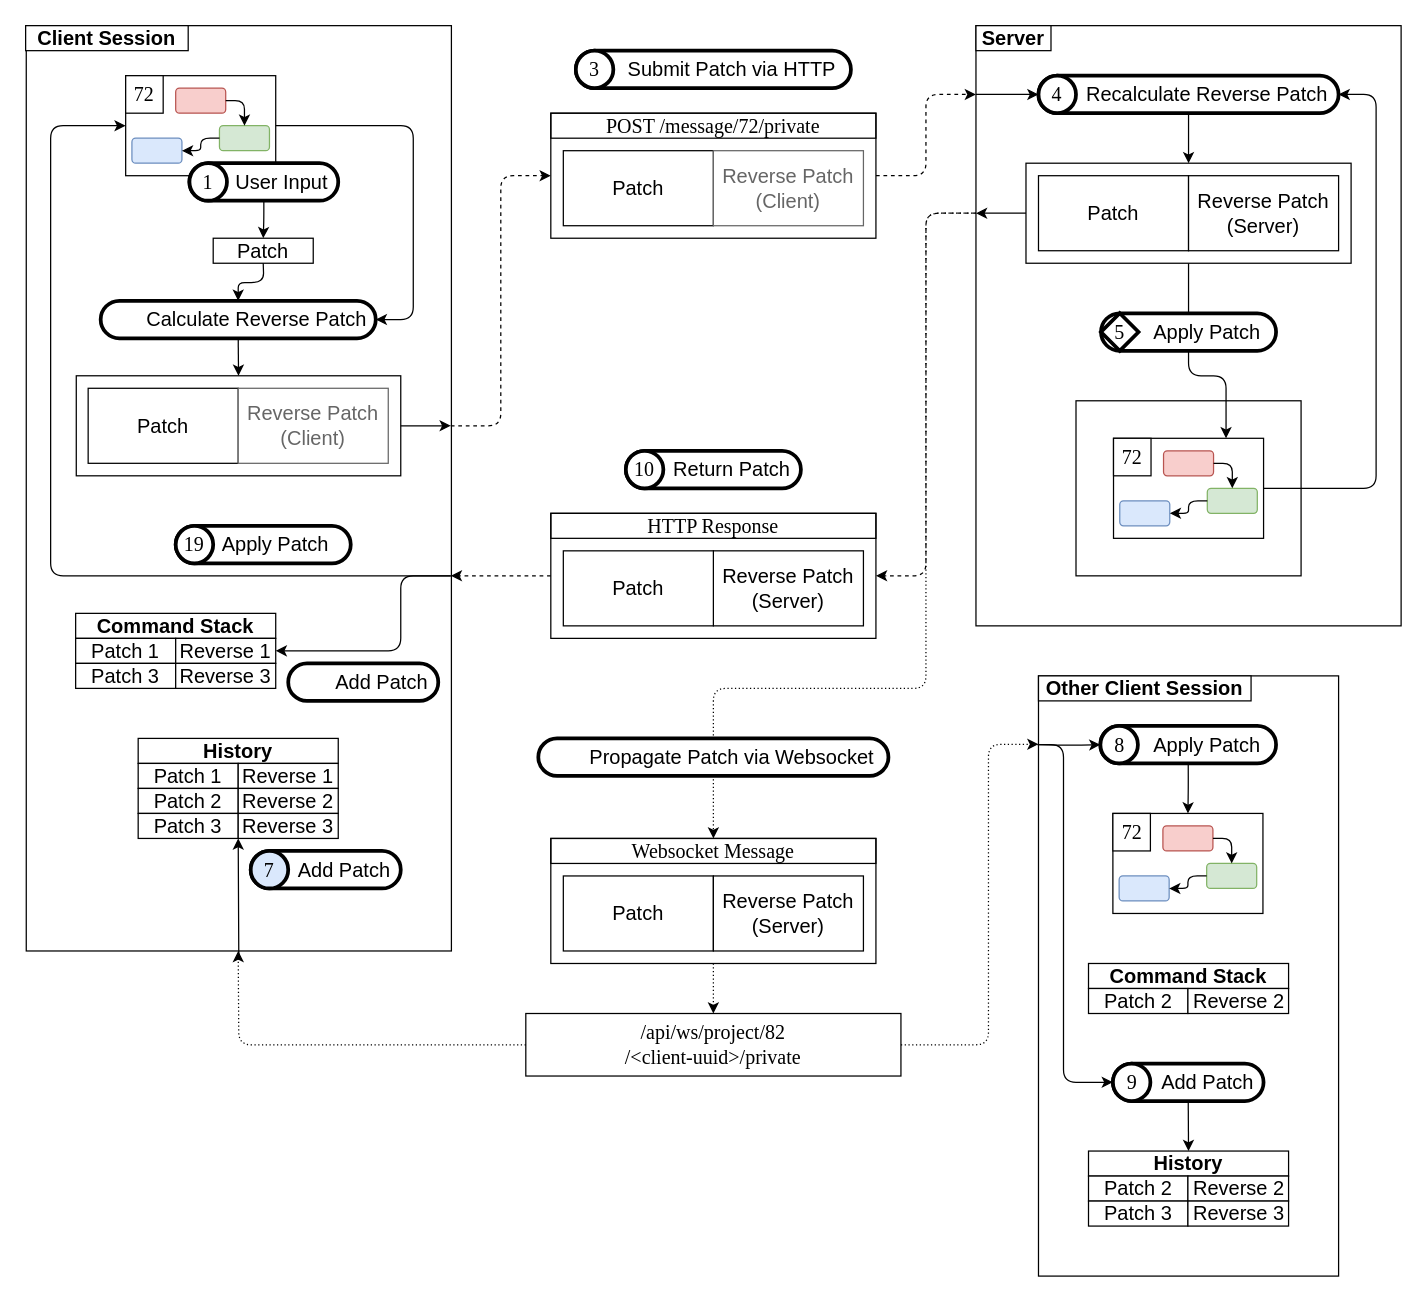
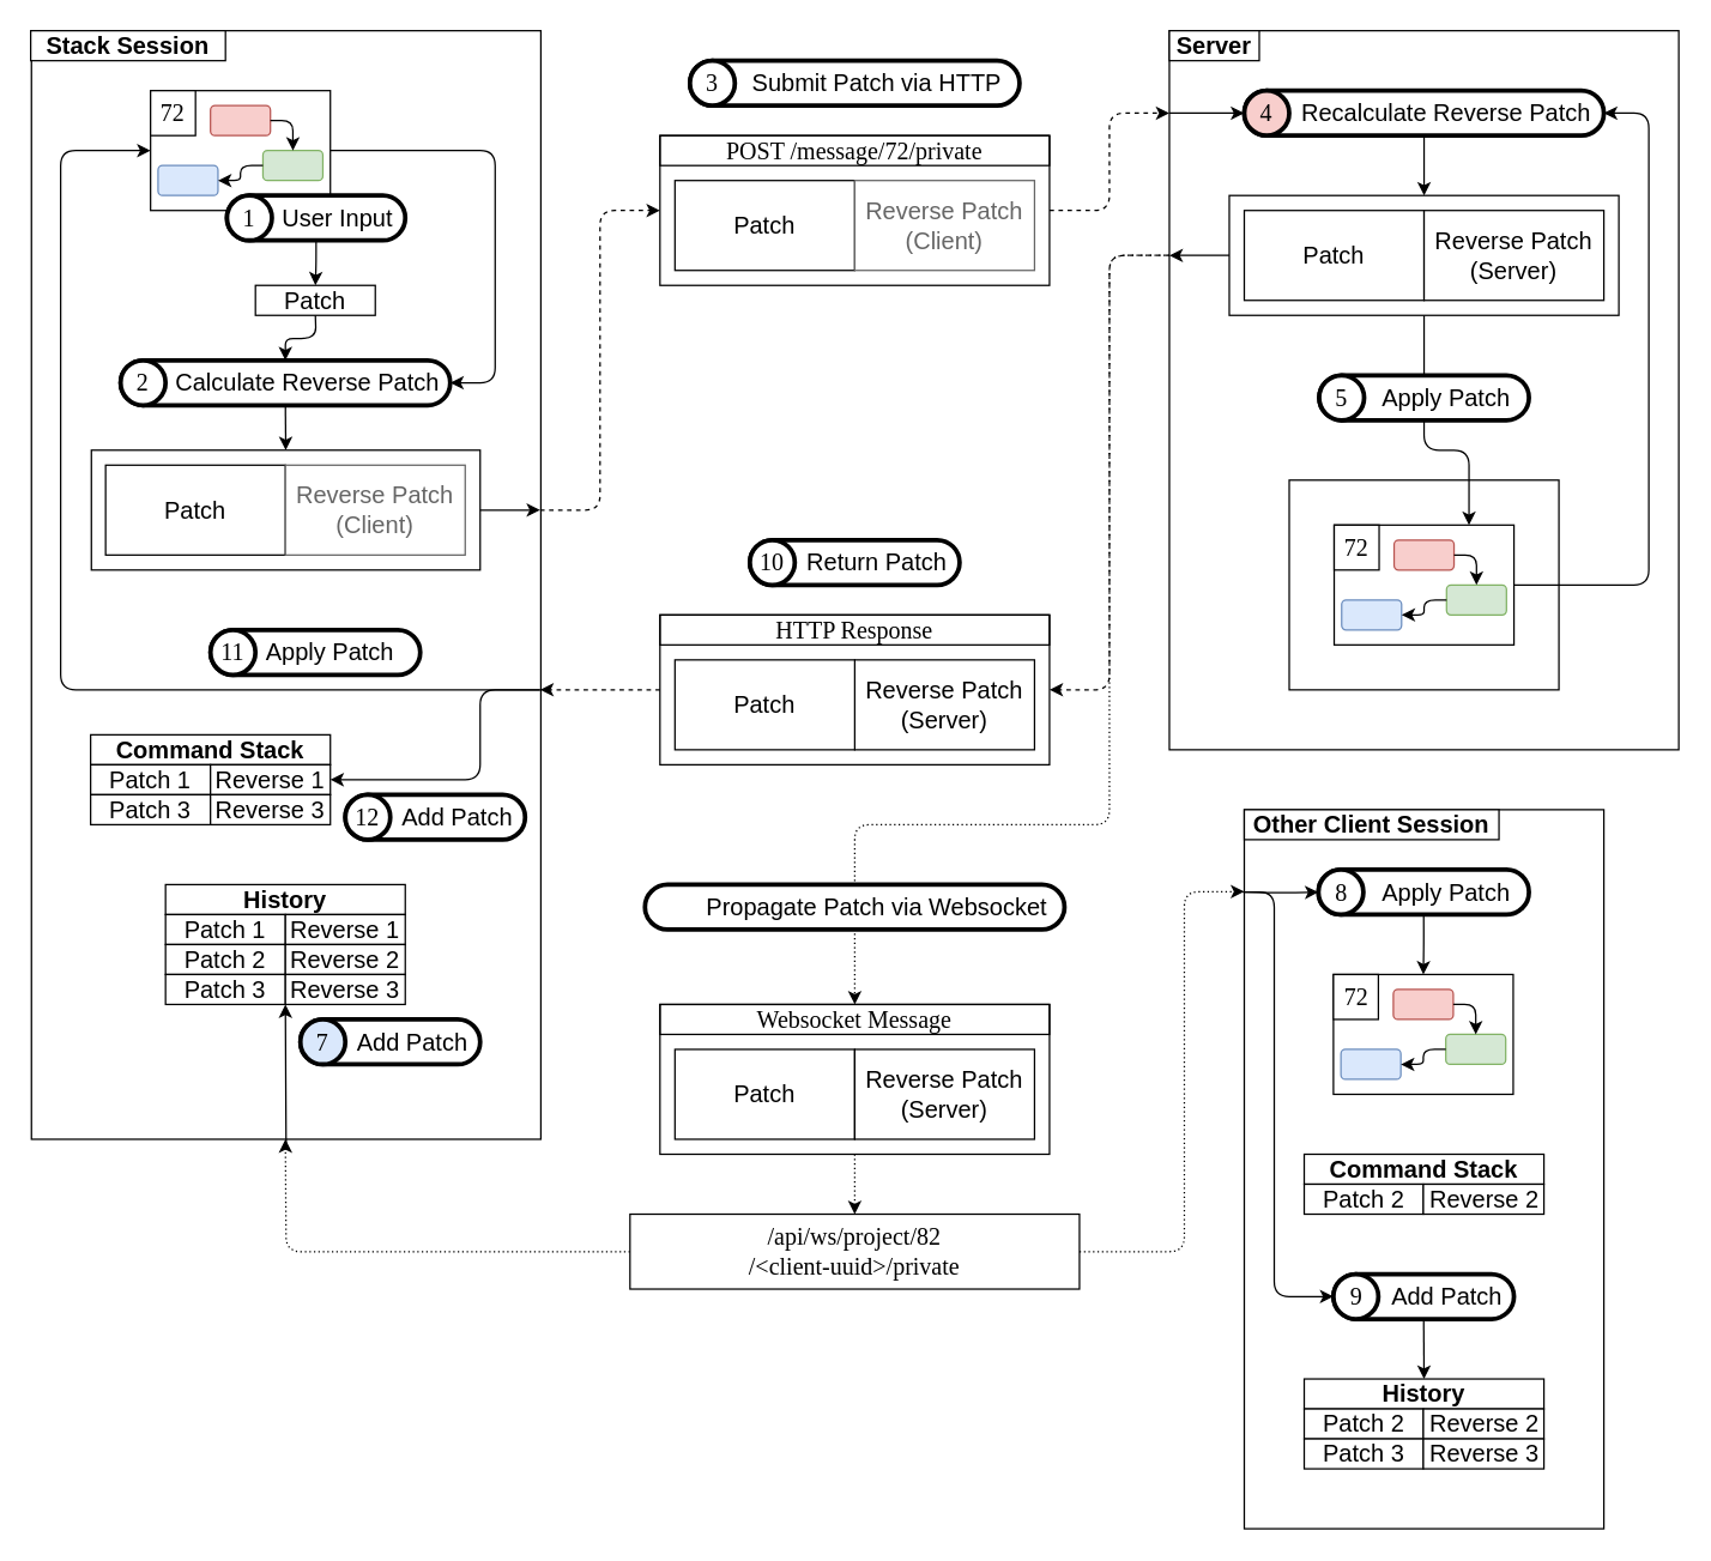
- <mxCell id="10" value="Client Session" style="rounded=0;whiteSpace=wrap;html=1;fontStyle=1;fontSize=16;" parent="1" vertex="1"><mxGeometry width="130" height="20" as="geometry" x="20" y="20" /></mxCell>
+ <mxCell id="10" value="Stack Session" style="rounded=0;whiteSpace=wrap;html=1;fontStyle=1;fontSize=16;" parent="1" vertex="1"><mxGeometry width="130" height="20" as="geometry" x="20" y="20" /></mxCell>
- <mxCell id="100" value="4" style="ellipse;whiteSpace=wrap;html=1;aspect=fixed;fontFamily=Source Code Pro;strokeWidth=3;fontSize=16;" parent="1" vertex="1"><mxGeometry x="830" y="60" width="30" height="30" as="geometry" /></mxCell>
+ <mxCell id="100" value="4" style="ellipse;whiteSpace=wrap;html=1;aspect=fixed;fontFamily=Source Code Pro;strokeWidth=3;fontSize=16;fillColor=#f8cecc;" parent="1" vertex="1"><mxGeometry x="830" y="60" width="30" height="30" as="geometry" /></mxCell>
+ <mxCell id="47" value="2" style="ellipse;whiteSpace=wrap;html=1;aspect=fixed;fontFamily=Source Code Pro;strokeWidth=3;fontSize=16;" parent="1" vertex="1"><mxGeometry x="80" y="240" width="30" height="30" as="geometry" /></mxCell>
- <mxCell id="26" value="5" style="rhombus;whiteSpace=wrap;html=1;aspect=fixed;fontFamily=Source Code Pro;strokeWidth=3;fontSize=16;" parent="1" vertex="1"><mxGeometry x="880" y="250" width="30" height="30" as="geometry" /></mxCell>
+ <mxCell id="26" value="5" style="ellipse;whiteSpace=wrap;html=1;aspect=fixed;fontFamily=Source Code Pro;strokeWidth=3;fontSize=16;" parent="1" vertex="1"><mxGeometry x="880" y="250" width="30" height="30" as="geometry" /></mxCell>
- <mxCell id="80" value="19" style="ellipse;whiteSpace=wrap;html=1;aspect=fixed;fontFamily=Source Code Pro;strokeWidth=3;fontSize=16;" parent="1" vertex="1"><mxGeometry x="140" y="420" width="30" height="30" as="geometry" /></mxCell>
+ <mxCell id="80" value="11" style="ellipse;whiteSpace=wrap;html=1;aspect=fixed;fontFamily=Source Code Pro;strokeWidth=3;fontSize=16;" parent="1" vertex="1"><mxGeometry x="140" y="420" width="30" height="30" as="geometry" /></mxCell>
+ <mxCell id="84" value="12" style="ellipse;whiteSpace=wrap;html=1;aspect=fixed;fontFamily=Source Code Pro;strokeWidth=3;fontSize=16;" parent="1" vertex="1"><mxGeometry x="230" y="530" width="30" height="30" as="geometry" /></mxCell>
